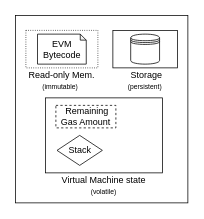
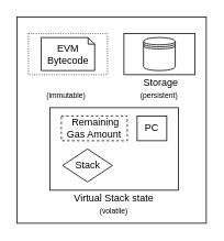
- <mxCell id="4" value="Read-only Mem." style="text;html=1;strokeColor=none;fillColor=none;align=center;verticalAlign=middle;whiteSpace=wrap;rounded=0;dashed=1;dashPattern=1 2;" vertex="1" parent="1"><mxGeometry x="34" y="90" width="96" height="20" as="geometry" /></mxCell>
+ <mxCell id="7" value="PC" style="rounded=0;whiteSpace=wrap;html=1;fillColor=none;" vertex="1" parent="1"><mxGeometry x="166" y="140" width="36" height="30" as="geometry" /></mxCell>
- <mxCell id="10" value="Virtual Machine state" style="text;html=1;strokeColor=none;fillColor=none;align=center;verticalAlign=middle;whiteSpace=wrap;rounded=0;" vertex="1" parent="1"><mxGeometry x="60" y="230" width="156" height="20" as="geometry" /></mxCell>
+ <mxCell id="10" value="Virtual Stack state" style="text;html=1;strokeColor=none;fillColor=none;align=center;verticalAlign=middle;whiteSpace=wrap;rounded=0;" vertex="1" parent="1"><mxGeometry x="60" y="230" width="156" height="20" as="geometry" /></mxCell>
